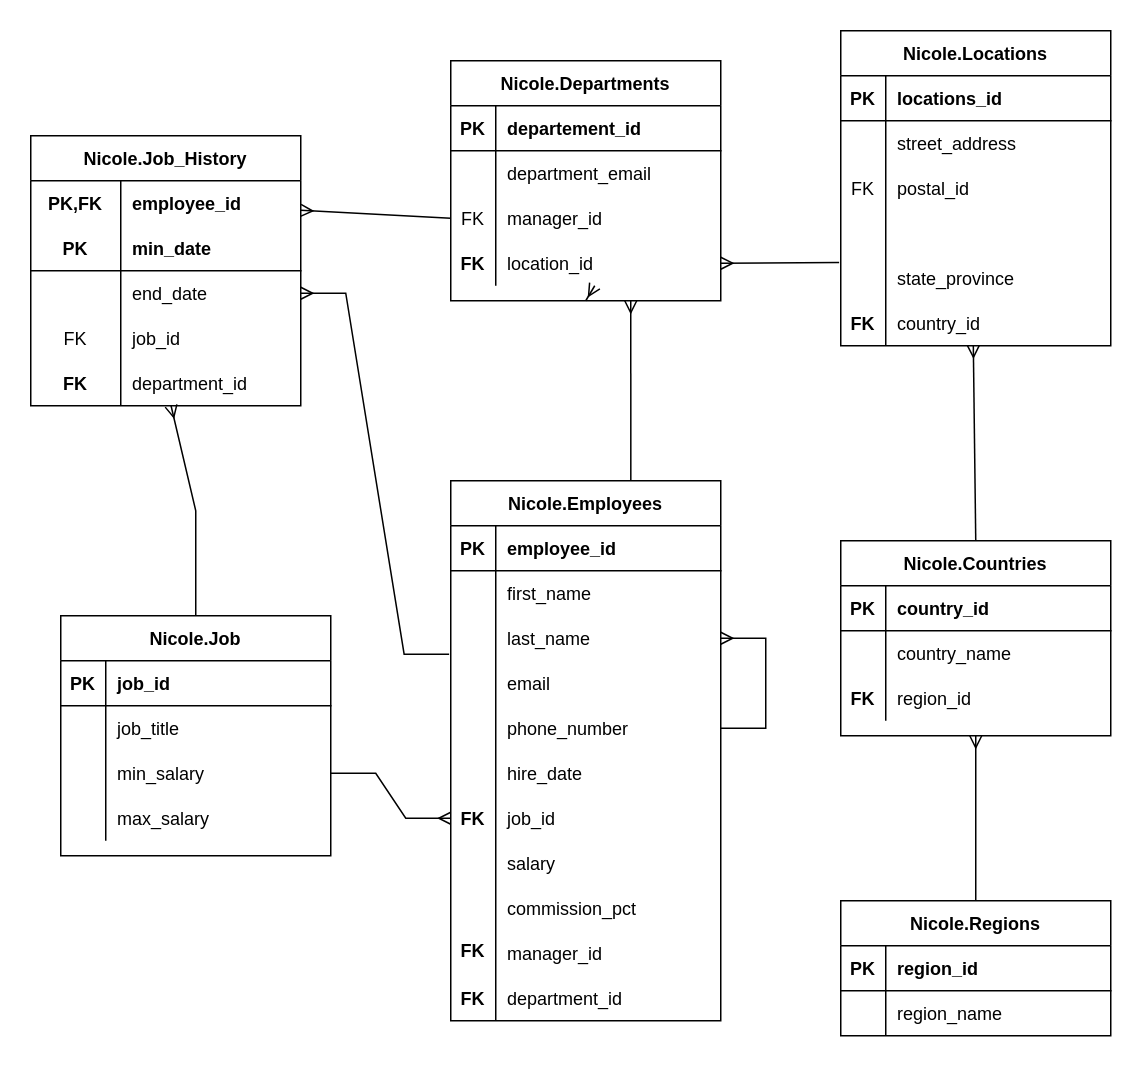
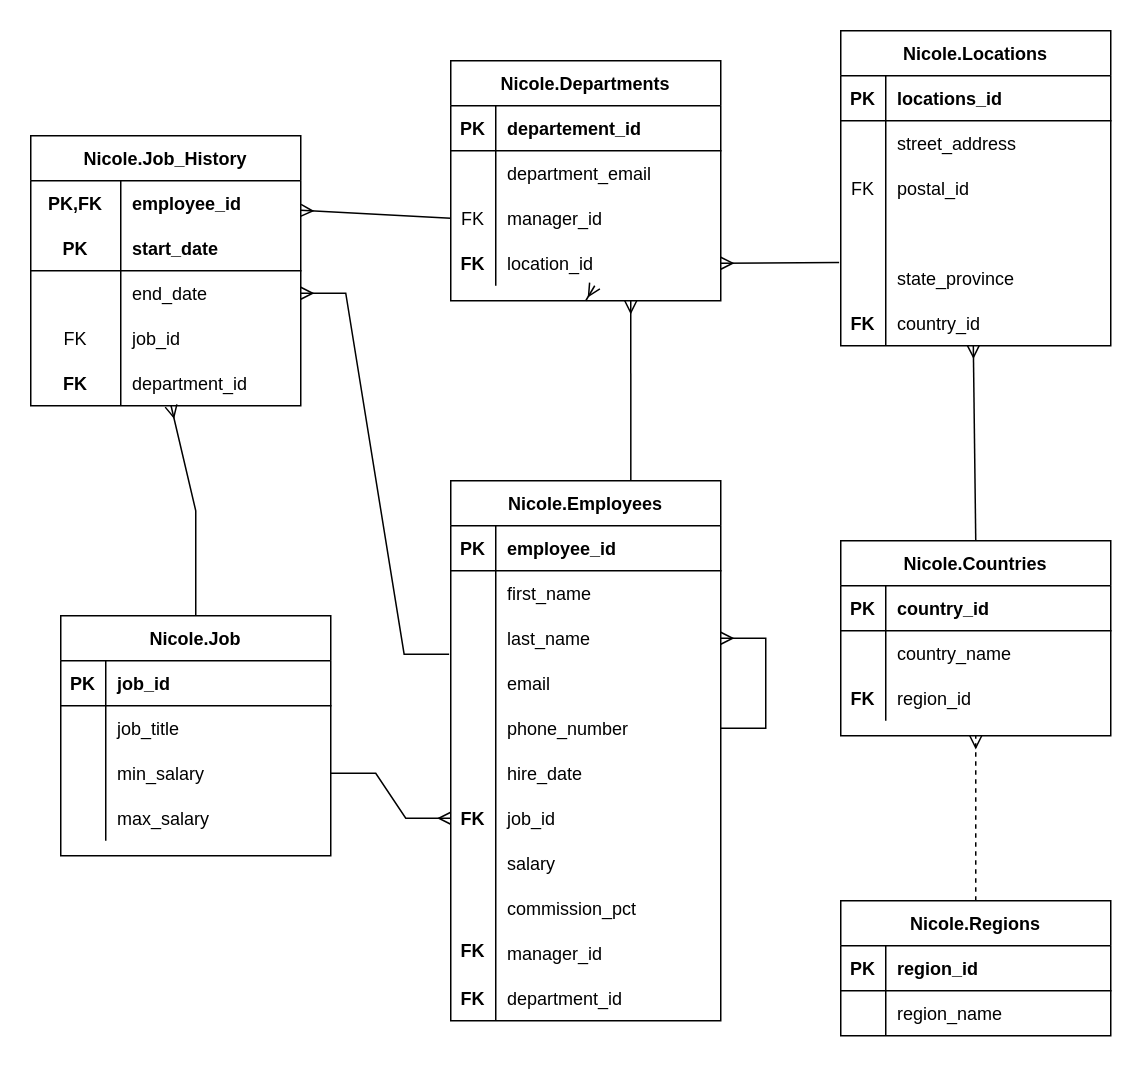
- <mxCell id="112" value="min_date" style="shape=partialRectangle;connectable=0;fillColor=none;top=0;left=0;bottom=0;right=0;align=left;spacingLeft=6;fontStyle=1;overflow=hidden;labelBorderColor=none;strokeColor=default;" vertex="1" parent="110"><mxGeometry x="60" width="120" height="30" as="geometry"><mxRectangle width="120" height="30" as="alternateBounds" /></mxGeometry></mxCell>
+ <mxCell id="112" value="start_date" style="shape=partialRectangle;connectable=0;fillColor=none;top=0;left=0;bottom=0;right=0;align=left;spacingLeft=6;fontStyle=1;overflow=hidden;labelBorderColor=none;strokeColor=default;" vertex="1" parent="110"><mxGeometry x="60" width="120" height="30" as="geometry"><mxRectangle width="120" height="30" as="alternateBounds" /></mxGeometry></mxCell>
- <mxCell id="9" value="" style="fontSize=12;html=1;endArrow=ERmany;rounded=0;exitX=0.5;exitY=0;exitDx=0;exitDy=0;entryX=0.5;entryY=1;entryDx=0;entryDy=0;" edge="1" parent="1" source="2" target="60"><mxGeometry width="100" height="100" relative="1" as="geometry"><mxPoint x="310" y="260" as="sourcePoint" /><mxPoint x="680" y="210" as="targetPoint" /></mxGeometry></mxCell>
+ <mxCell id="9" value="" style="fontSize=12;html=1;endArrow=ERmany;rounded=0;exitX=0.5;exitY=0;exitDx=0;exitDy=0;entryX=0.5;entryY=1;entryDx=0;entryDy=0;dashed=1;" edge="1" parent="1" source="2" target="60"><mxGeometry width="100" height="100" relative="1" as="geometry"><mxPoint x="310" y="260" as="sourcePoint" /><mxPoint x="680" y="210" as="targetPoint" /></mxGeometry></mxCell>
